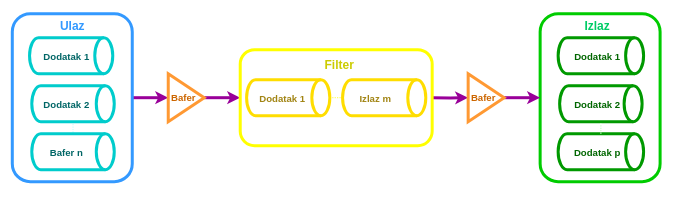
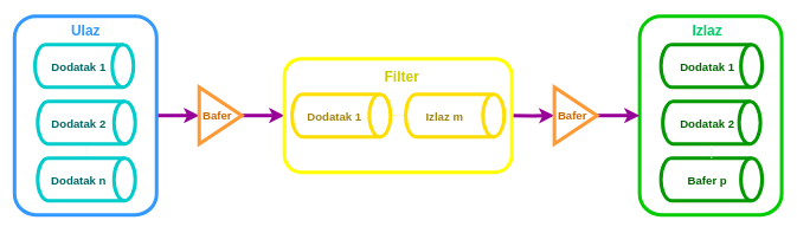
- <mxCell id="31" value="&lt;b&gt;&lt;font style=&quot;font-size: 16px;&quot;&gt;Bafer n&lt;/font&gt;&lt;/b&gt;" style="text;html=1;align=center;verticalAlign=middle;resizable=0;points=[];autosize=1;strokeColor=none;fillColor=none;fontSize=20;fontColor=#006666;" parent="1" vertex="1"><mxGeometry x="60" y="232" width="100" height="40" as="geometry" /></mxCell>
+ <mxCell id="31" value="&lt;b&gt;&lt;font style=&quot;font-size: 16px;&quot;&gt;Dodatak n&lt;/font&gt;&lt;/b&gt;" style="text;html=1;align=center;verticalAlign=middle;resizable=0;points=[];autosize=1;strokeColor=none;fillColor=none;fontSize=20;fontColor=#006666;" parent="1" vertex="1"><mxGeometry x="60" y="232" width="100" height="40" as="geometry" /></mxCell>
- <mxCell id="34" value="&lt;b&gt;&lt;font style=&quot;font-size: 16px;&quot;&gt;Dodatak p&lt;/font&gt;&lt;/b&gt;" style="text;html=1;align=center;verticalAlign=middle;resizable=0;points=[];autosize=1;strokeColor=none;fillColor=none;fontSize=20;fontColor=#006600;" parent="1" vertex="1"><mxGeometry x="945" y="232" width="100" height="40" as="geometry" /></mxCell>
+ <mxCell id="34" value="&lt;b&gt;&lt;font style=&quot;font-size: 16px;&quot;&gt;Bafer p&lt;/font&gt;&lt;/b&gt;" style="text;html=1;align=center;verticalAlign=middle;resizable=0;points=[];autosize=1;strokeColor=none;fillColor=none;fontSize=20;fontColor=#006600;" parent="1" vertex="1"><mxGeometry x="945" y="232" width="100" height="40" as="geometry" /></mxCell>
